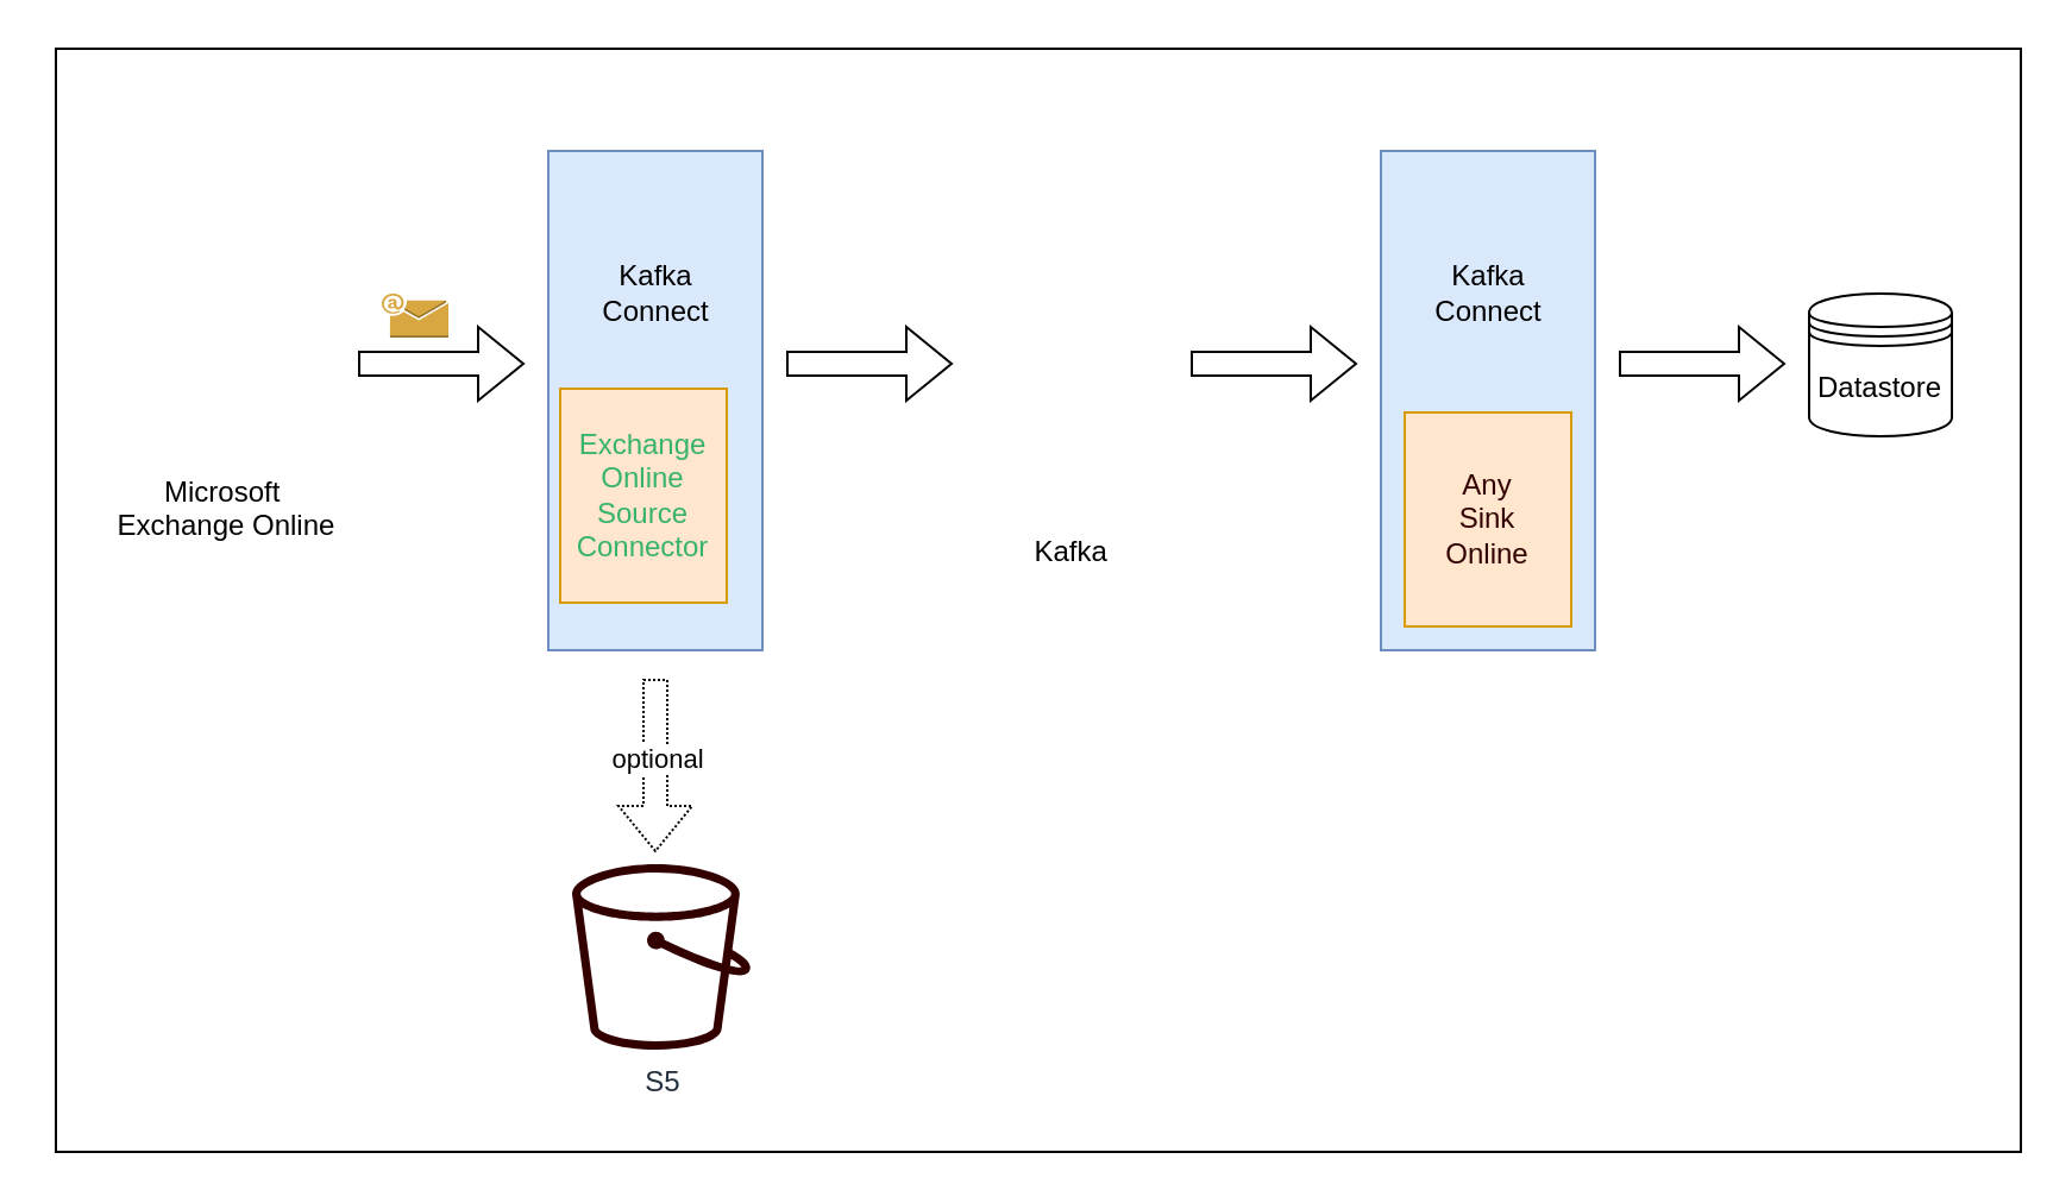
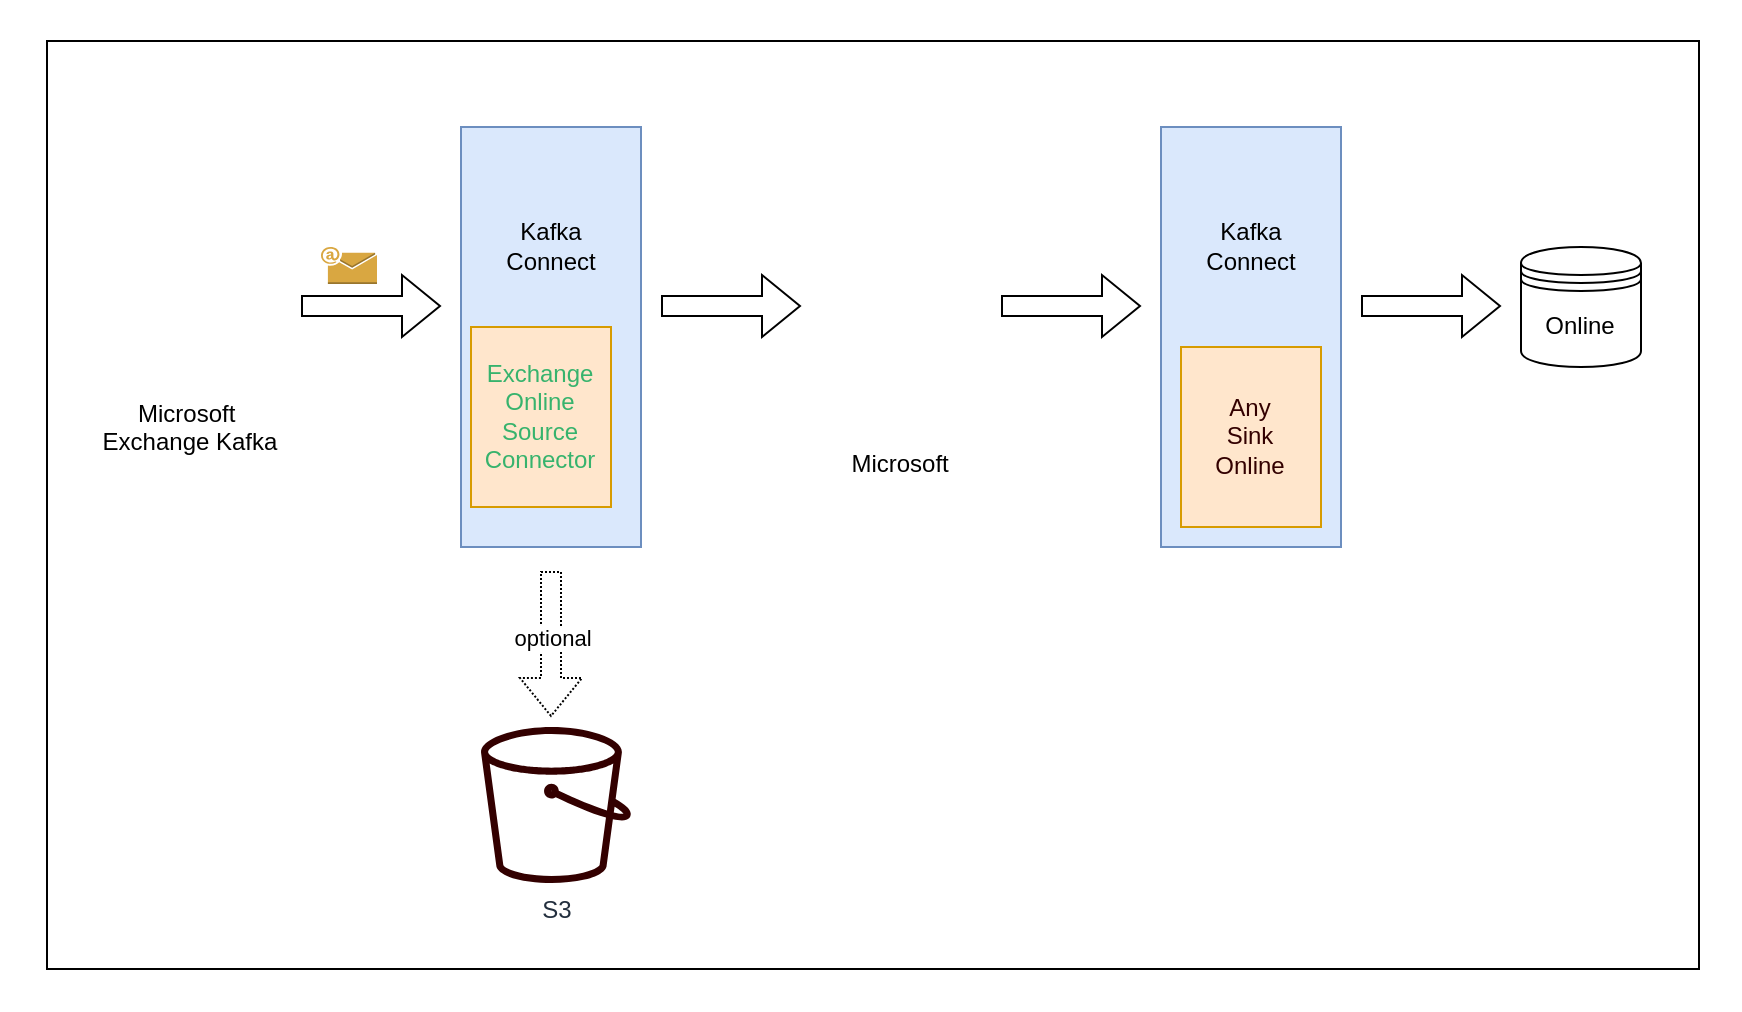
- <mxCell id="14" value="Datastore" style="shape=datastore;whiteSpace=wrap;html=1;" vertex="1" parent="1"><mxGeometry x="760" y="123" width="60" height="60" as="geometry" /></mxCell>
+ <mxCell id="14" value="Online" style="shape=datastore;whiteSpace=wrap;html=1;" vertex="1" parent="1"><mxGeometry x="760" y="123" width="60" height="60" as="geometry" /></mxCell>
- <mxCell id="3" value="Microsoft &#10;Exchange Online" style="shape=image;verticalLabelPosition=bottom;labelBackgroundColor=default;verticalAlign=top;aspect=fixed;imageAspect=0;image=https://download.logo.wine/logo/Microsoft_Exchange_Server/Microsoft_Exchange_Server-Logo.wine.png;" vertex="1" parent="1"><mxGeometry x="20" y="93" width="150" height="100" as="geometry" /></mxCell>
+ <mxCell id="3" value="Microsoft &#10;Exchange Kafka" style="shape=image;verticalLabelPosition=bottom;labelBackgroundColor=default;verticalAlign=top;aspect=fixed;imageAspect=0;image=https://download.logo.wine/logo/Microsoft_Exchange_Server/Microsoft_Exchange_Server-Logo.wine.png;" vertex="1" parent="1"><mxGeometry x="20" y="93" width="150" height="100" as="geometry" /></mxCell>
- <mxCell id="8" value="Kafka" style="shape=image;verticalLabelPosition=bottom;labelBackgroundColor=default;verticalAlign=top;aspect=fixed;imageAspect=0;image=https://upload.wikimedia.org/wikipedia/commons/0/01/Apache_Kafka_logo.svg;" vertex="1" parent="1"><mxGeometry x="410" y="88" width="80.08" height="130" as="geometry" /></mxCell>
+ <mxCell id="8" value="Microsoft" style="shape=image;verticalLabelPosition=bottom;labelBackgroundColor=default;verticalAlign=top;aspect=fixed;imageAspect=0;image=https://upload.wikimedia.org/wikipedia/commons/0/01/Apache_Kafka_logo.svg;" vertex="1" parent="1"><mxGeometry x="410" y="88" width="80.08" height="130" as="geometry" /></mxCell>
- <mxCell id="17" value="S5" style="sketch=0;outlineConnect=0;fontColor=#232F3E;gradientColor=none;fillColor=light-dark(#330000,#EDEDED);strokeColor=none;dashed=0;verticalLabelPosition=bottom;verticalAlign=top;align=center;html=1;fontSize=12;fontStyle=0;aspect=fixed;pointerEvents=1;shape=mxgraph.aws4.bucket;" vertex="1" parent="1"><mxGeometry x="240" y="363" width="75" height="78" as="geometry" /></mxCell>
+ <mxCell id="17" value="S3" style="sketch=0;outlineConnect=0;fontColor=#232F3E;gradientColor=none;fillColor=light-dark(#330000,#EDEDED);strokeColor=none;dashed=0;verticalLabelPosition=bottom;verticalAlign=top;align=center;html=1;fontSize=12;fontStyle=0;aspect=fixed;pointerEvents=1;shape=mxgraph.aws4.bucket;" vertex="1" parent="1"><mxGeometry x="240" y="363" width="75" height="78" as="geometry" /></mxCell>
